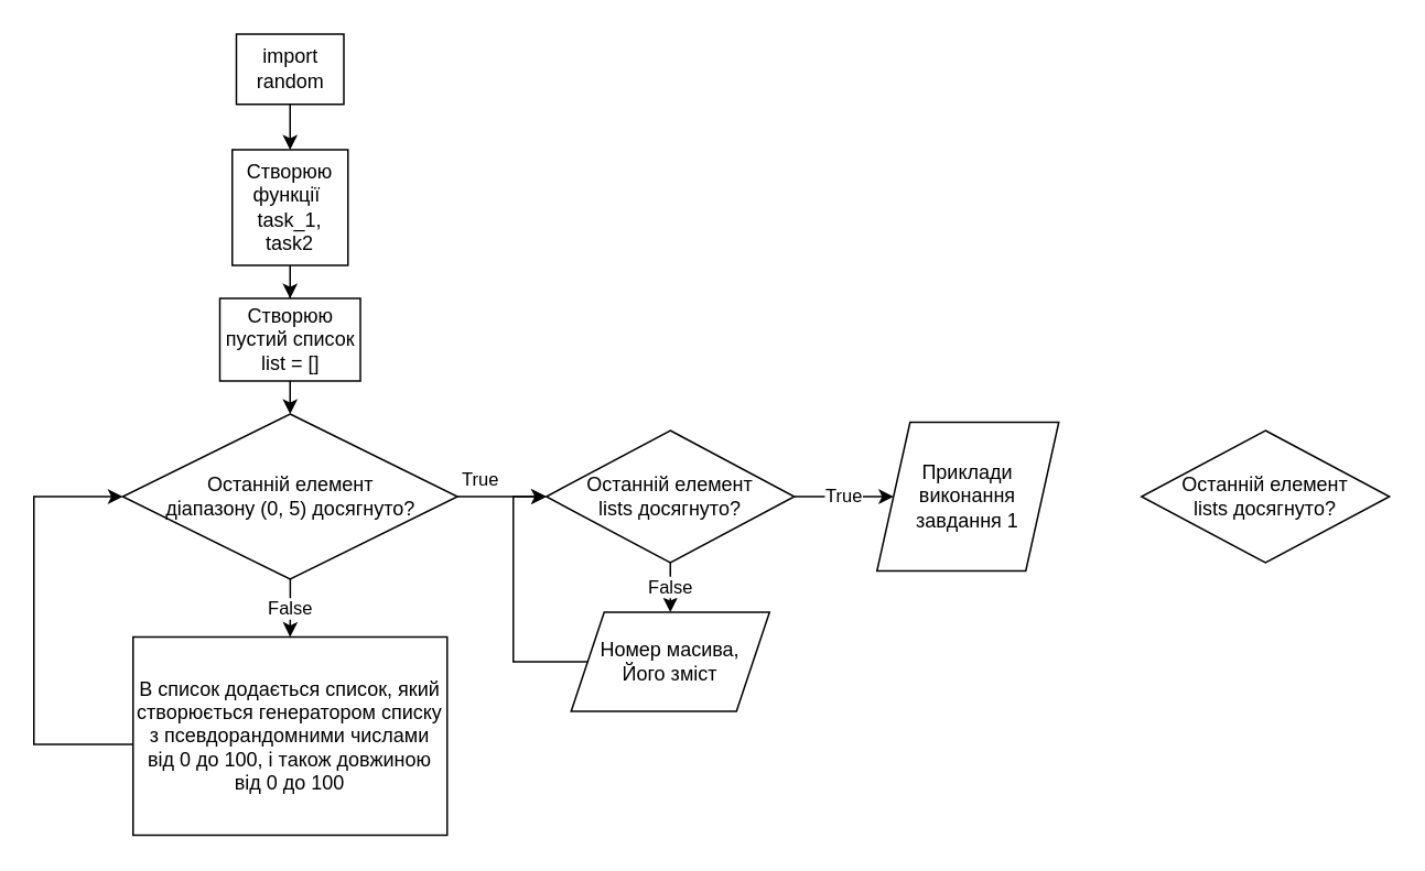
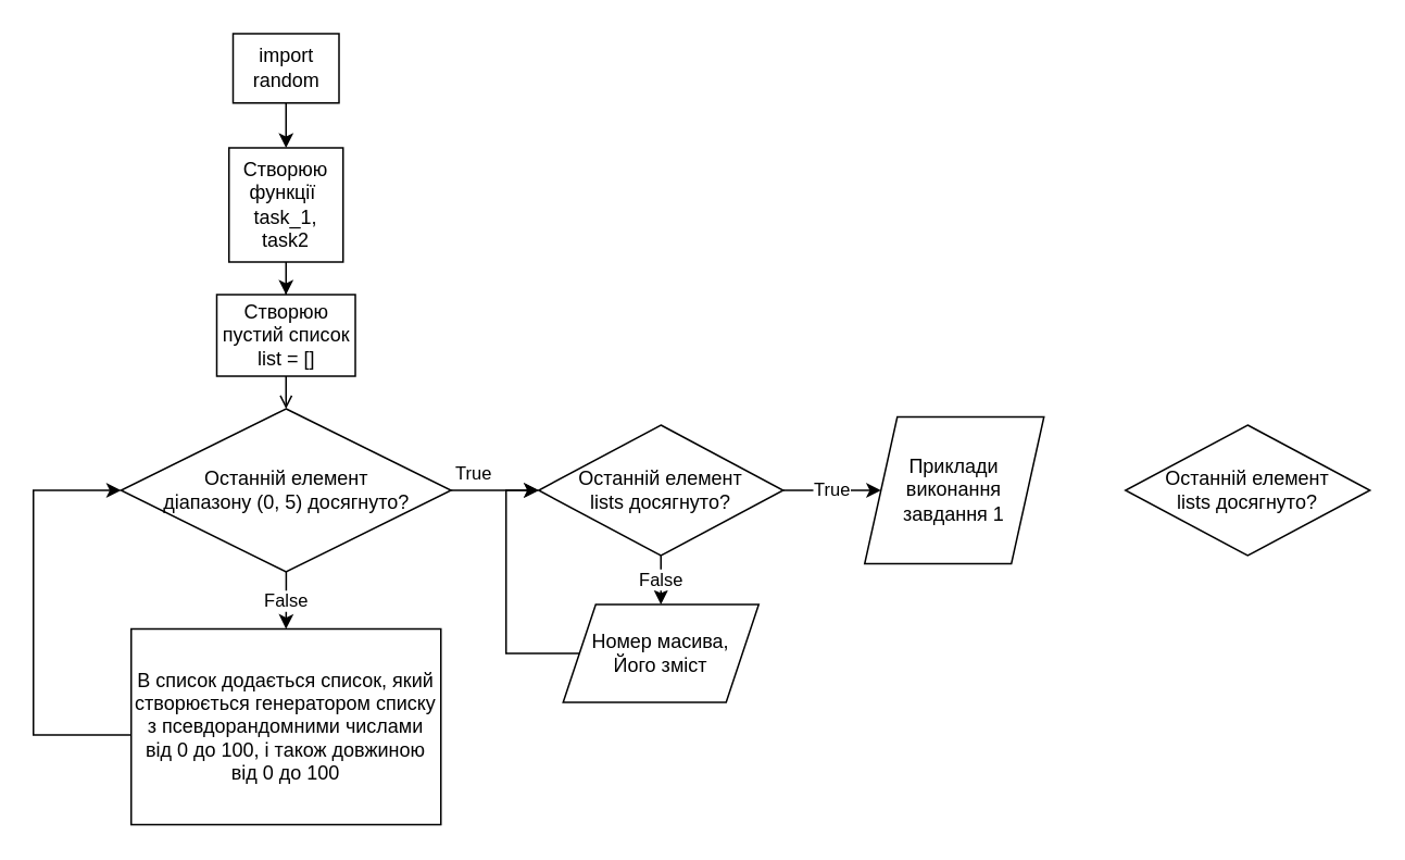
- <mxCell id="4" value="" style="edgeStyle=orthogonalEdgeStyle;rounded=0;orthogonalLoop=1;jettySize=auto;html=1;" edge="1" parent="1" source="5" target="8"><mxGeometry relative="1" as="geometry" /></mxCell>
+ <mxCell id="4" value="" style="edgeStyle=orthogonalEdgeStyle;rounded=0;orthogonalLoop=1;jettySize=auto;html=1;endArrow=open;" edge="1" parent="1" source="5" target="8"><mxGeometry relative="1" as="geometry" /></mxCell>
